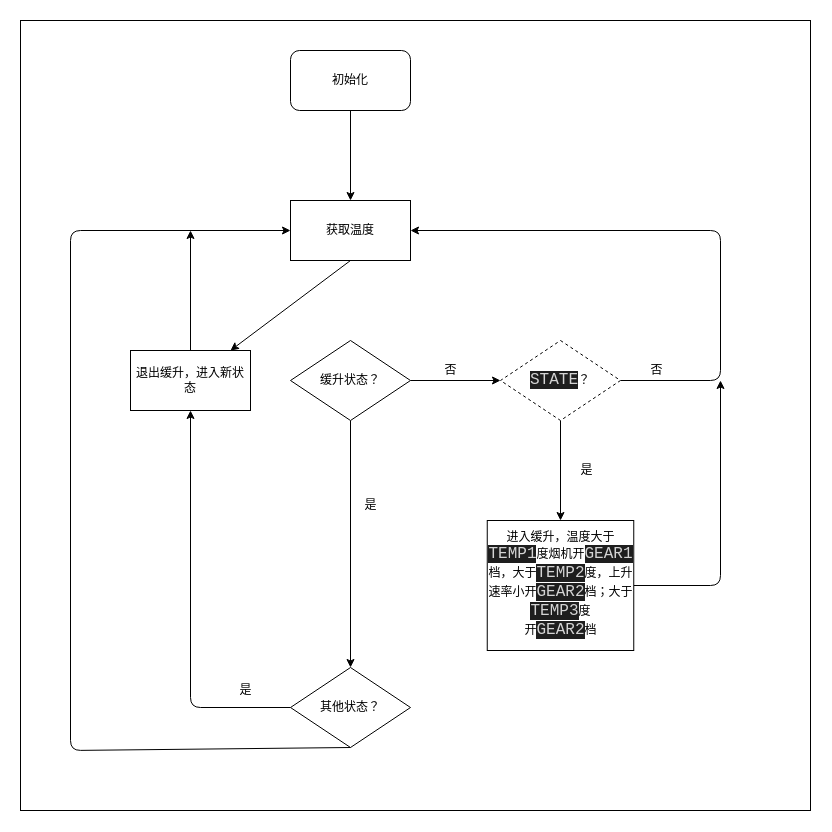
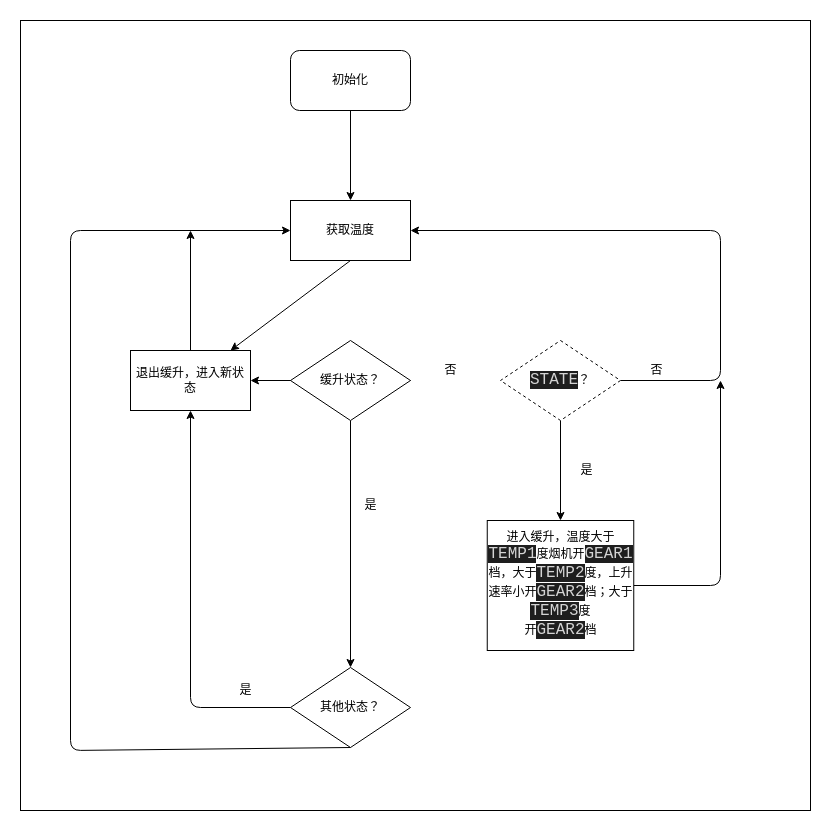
- <mxCell id="12" style="edgeStyle=none;html=1;exitX=1;exitY=0.5;exitDx=0;exitDy=0;" parent="1" source="14" target="9" edge="1"><mxGeometry relative="1" as="geometry" /></mxCell>
+ <mxCell id="12" style="edgeStyle=none;html=1;exitX=1;exitY=0.5;exitDx=0;exitDy=0;" parent="1" source="14" target="19" edge="1"><mxGeometry relative="1" as="geometry" /></mxCell>
